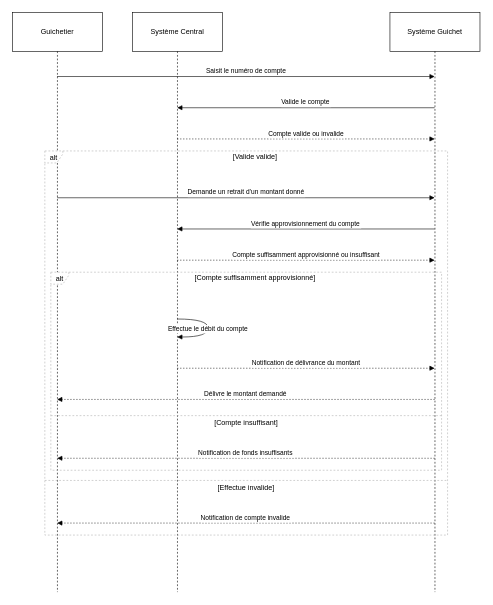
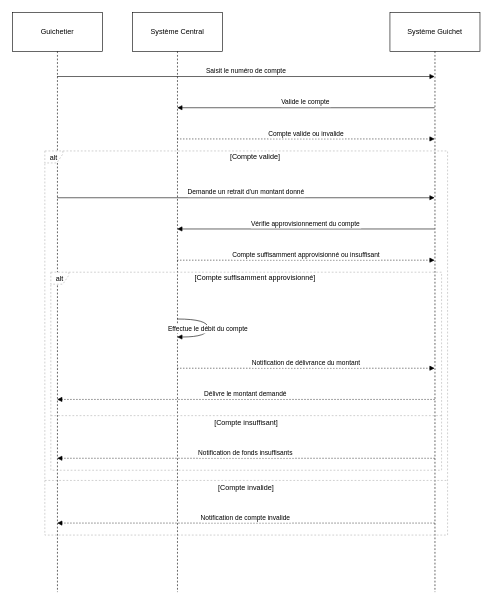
- <mxCell id="9" value="[Valide valide]" style="text;strokeColor=none;fillColor=none;align=center;verticalAlign=middle;whiteSpace=wrap;" vertex="1" parent="8"><mxGeometry x="30" width="641" height="20" as="geometry" /></mxCell>
+ <mxCell id="9" value="[Compte valide]" style="text;strokeColor=none;fillColor=none;align=center;verticalAlign=middle;whiteSpace=wrap;" vertex="1" parent="8"><mxGeometry x="30" width="641" height="20" as="geometry" /></mxCell>
- <mxCell id="10" value="[Effectue invalide]" style="shape=line;dashed=1;whiteSpace=wrap;verticalAlign=top;labelPosition=center;verticalLabelPosition=middle;align=center;strokeColor=#B3B3B3;" vertex="1" parent="8"><mxGeometry y="547" width="671" height="4" as="geometry" /></mxCell>
+ <mxCell id="10" value="[Compte invalide]" style="shape=line;dashed=1;whiteSpace=wrap;verticalAlign=top;labelPosition=center;verticalLabelPosition=middle;align=center;strokeColor=#B3B3B3;" vertex="1" parent="8"><mxGeometry y="547" width="671" height="4" as="geometry" /></mxCell>
